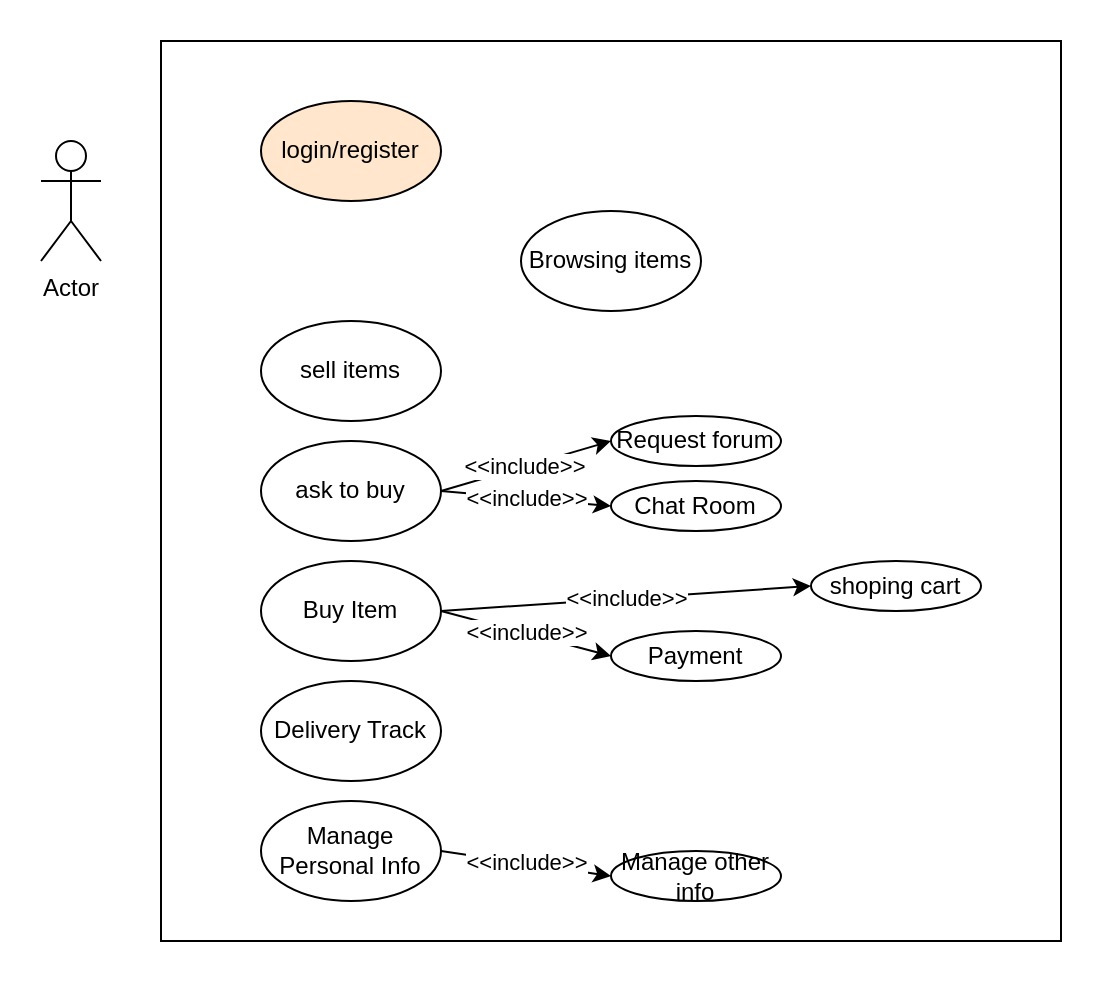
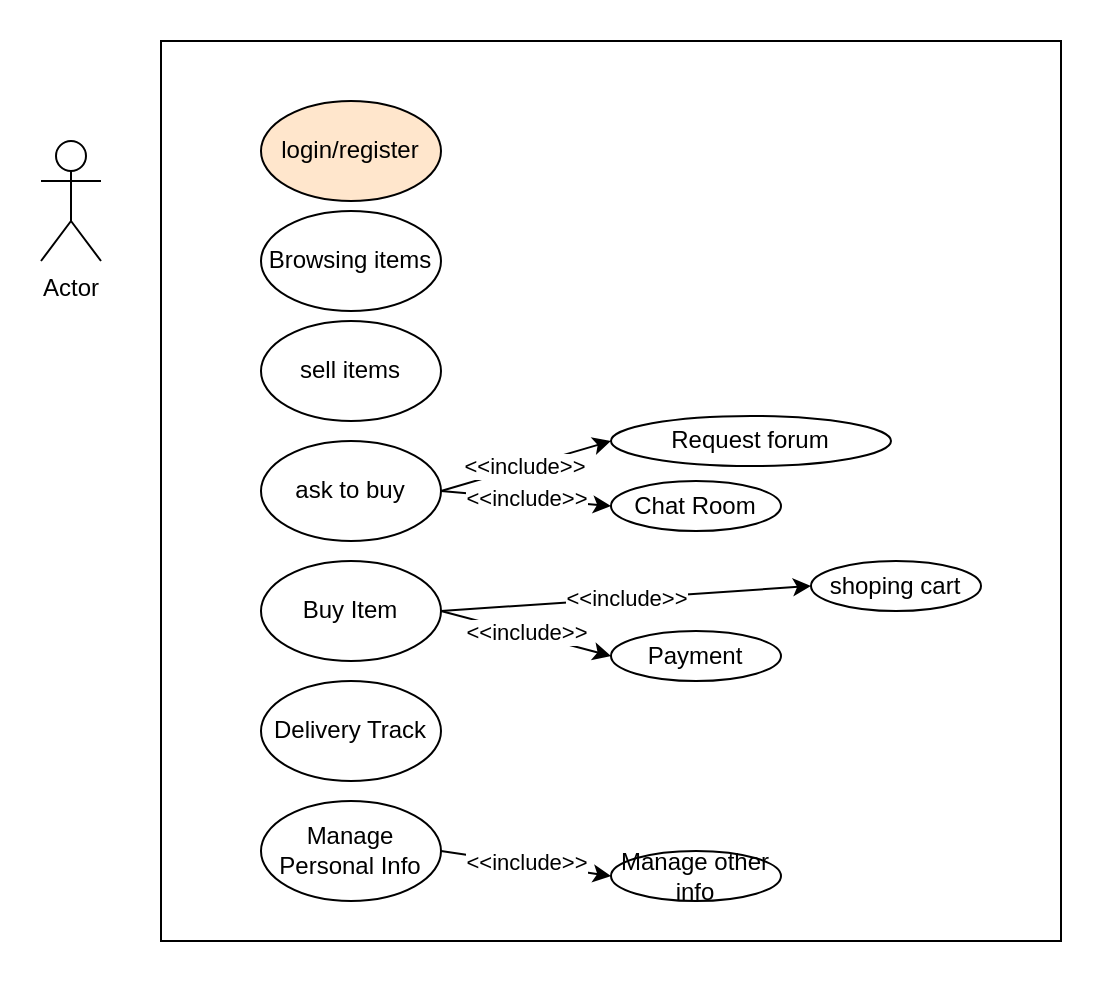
- <mxCell id="5" value="Browsing items" style="ellipse;whiteSpace=wrap;html=1;" vertex="1" parent="1"><mxGeometry x="260" y="105" width="90" height="50" as="geometry" /></mxCell>
+ <mxCell id="5" value="Browsing items" style="ellipse;whiteSpace=wrap;html=1;" vertex="1" parent="1"><mxGeometry x="130" y="105" width="90" height="50" as="geometry" /></mxCell>
- <mxCell id="17" value="Request forum" style="ellipse;whiteSpace=wrap;html=1;" vertex="1" parent="1"><mxGeometry x="305" y="207.5" width="85" height="25" as="geometry" /></mxCell>
+ <mxCell id="17" value="Request forum" style="ellipse;whiteSpace=wrap;html=1;" vertex="1" parent="1"><mxGeometry x="305" y="207.5" width="140" height="25" as="geometry" /></mxCell>
